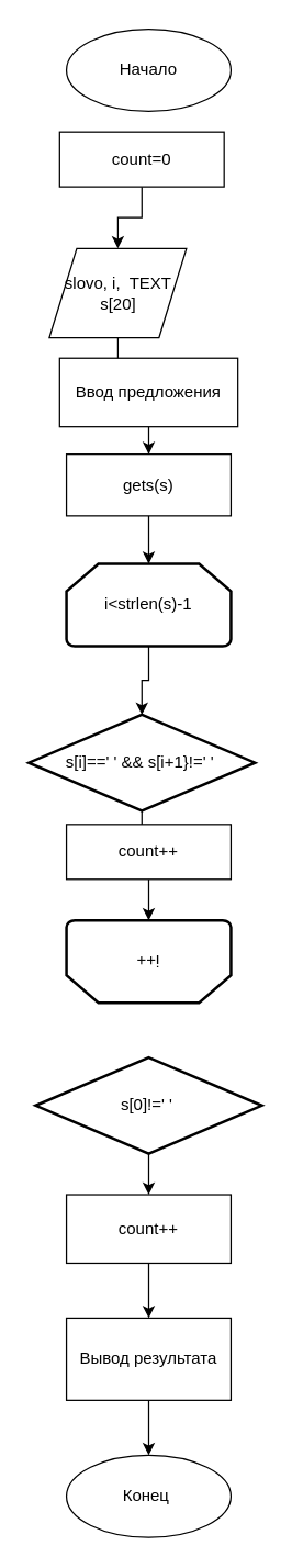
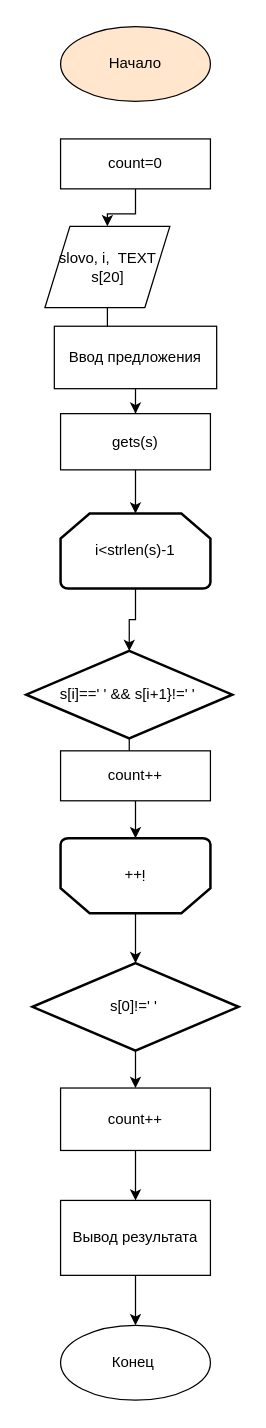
- <mxCell id="2" value="Начало" style="ellipse;whiteSpace=wrap;html=1;" vertex="1" parent="1"><mxGeometry x="48" y="20" width="120" height="60" as="geometry" /></mxCell>
+ <mxCell id="2" value="Начало" style="ellipse;whiteSpace=wrap;html=1;fillColor=#ffe6cc;" vertex="1" parent="1"><mxGeometry x="48" y="20" width="120" height="60" as="geometry" /></mxCell>
- <mxCell id="4" value="count=0" style="rounded=0;whiteSpace=wrap;html=1;" vertex="1" parent="1"><mxGeometry x="43" y="95" width="120" height="40" as="geometry" /></mxCell>
+ <mxCell id="4" value="count=0" style="rounded=0;whiteSpace=wrap;html=1;" vertex="1" parent="1"><mxGeometry x="48" y="110" width="120" height="40" as="geometry" /></mxCell>
+ <mxCell id="11" style="edgeStyle=orthogonalEdgeStyle;rounded=0;orthogonalLoop=1;jettySize=auto;html=1;entryX=0.5;entryY=0;entryDx=0;entryDy=0;entryPerimeter=0;" edge="1" parent="1" source="12" target="20"><mxGeometry relative="1" as="geometry" /></mxCell>
